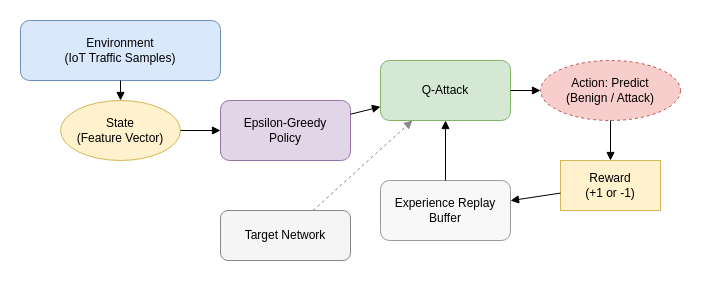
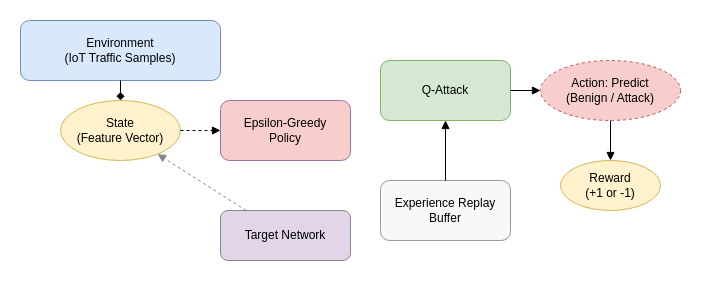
- <mxCell id="10" style="endArrow=block;html=1;strokeColor=#000000;" edge="1" parent="1" source="2" target="3"><mxGeometry relative="1" as="geometry" /></mxCell>
+ <mxCell id="10" style="endArrow=diamond;html=1;strokeColor=#000000;" edge="1" parent="1" source="2" target="3"><mxGeometry relative="1" as="geometry" /></mxCell>
- <mxCell id="12" style="endArrow=block;html=1;strokeColor=#000000;" edge="1" parent="1" source="4" target="5"><mxGeometry relative="1" as="geometry" /></mxCell>
- <mxCell id="11" style="endArrow=block;html=1;strokeColor=#000000;" edge="1" parent="1" source="3" target="4"><mxGeometry relative="1" as="geometry" /></mxCell>
+ <mxCell id="11" style="endArrow=block;html=1;strokeColor=#000000;dashed=1;" edge="1" parent="1" source="3" target="4"><mxGeometry relative="1" as="geometry" /></mxCell>
- <mxCell id="4" value="Epsilon-Greedy&#10;Policy" style="rounded=1;whiteSpace=wrap;html=1;fillColor=#e1d5e7;strokeColor=#9673a6" vertex="1" parent="1"><mxGeometry x="220" y="100" width="130" height="60" as="geometry" /></mxCell>
+ <mxCell id="4" value="Epsilon-Greedy&#10;Policy" style="rounded=1;whiteSpace=wrap;html=1;fillColor=#f8cecc;strokeColor=#9673a6;" vertex="1" parent="1"><mxGeometry x="220" y="100" width="130" height="60" as="geometry" /></mxCell>
- <mxCell id="17" style="dashed=1;endArrow=block;html=1;strokeColor=#888888;" edge="1" parent="1" source="9" target="5"><mxGeometry relative="1" as="geometry" /></mxCell>
+ <mxCell id="17" style="dashed=1;endArrow=block;html=1;strokeColor=#888888;" edge="1" parent="1" source="9" target="3"><mxGeometry relative="1" as="geometry" /></mxCell>
- <mxCell id="7" value="Reward&#10;(+1 or -1)" style="whiteSpace=wrap;html=1;fillColor=#fff2cc;strokeColor=#d6b656;rounded=0;" vertex="1" parent="1"><mxGeometry x="560" y="160" width="100" height="50" as="geometry" /></mxCell>
+ <mxCell id="7" value="Reward&#10;(+1 or -1)" style="ellipse;whiteSpace=wrap;html=1;fillColor=#fff2cc;strokeColor=#d6b656" vertex="1" parent="1"><mxGeometry x="560" y="160" width="100" height="50" as="geometry" /></mxCell>
- <mxCell id="15" style="endArrow=block;html=1;strokeColor=#000000;" edge="1" parent="1" source="7" target="8"><mxGeometry relative="1" as="geometry" /></mxCell>
- <mxCell id="9" value="Target Network" style="rounded=1;whiteSpace=wrap;html=1;fillColor=#f5f5f5;strokeColor=#888888" vertex="1" parent="1"><mxGeometry x="220" y="210" width="130" height="50" as="geometry" /></mxCell>
+ <mxCell id="9" value="Target Network" style="rounded=1;whiteSpace=wrap;html=1;fillColor=#e1d5e7;strokeColor=#888888;" vertex="1" parent="1"><mxGeometry x="220" y="210" width="130" height="50" as="geometry" /></mxCell>
